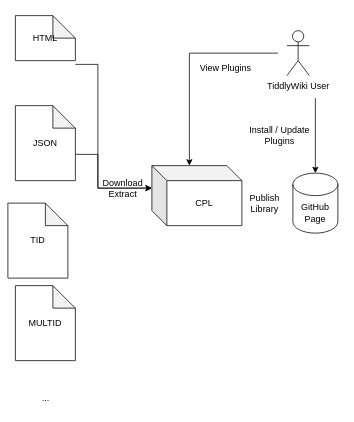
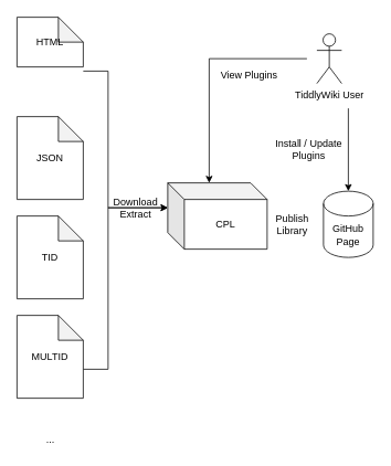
- <mxCell id="4" style="edgeStyle=orthogonalEdgeStyle;rounded=0;orthogonalLoop=1;jettySize=auto;html=1;exitX=0;exitY=0;exitDx=80;exitDy=65;exitPerimeter=0;entryX=0;entryY=0;entryDx=0;entryDy=30;entryPerimeter=0;" edge="1" parent="1" source="5" target="12"><mxGeometry relative="1" as="geometry"><Array as="points"><mxPoint x="130" y="205" /><mxPoint x="130" y="250" /></Array></mxGeometry></mxCell>
- <mxCell id="6" value="TID" style="shape=note;whiteSpace=wrap;html=1;backgroundOutline=1;darkOpacity=0.05;" vertex="1" parent="1"><mxGeometry x="10" y="270" width="80" height="100" as="geometry" /></mxCell>
+ <mxCell id="6" value="TID" style="shape=note;whiteSpace=wrap;html=1;backgroundOutline=1;darkOpacity=0.05;" vertex="1" parent="1"><mxGeometry x="20" y="260" width="80" height="100" as="geometry" /></mxCell>
+ <mxCell id="8" style="edgeStyle=orthogonalEdgeStyle;rounded=0;orthogonalLoop=1;jettySize=auto;html=1;exitX=0;exitY=0;exitDx=80;exitDy=65;exitPerimeter=0;entryX=0;entryY=0;entryDx=0;entryDy=30;entryPerimeter=0;" edge="1" parent="1" source="9" target="12"><mxGeometry relative="1" as="geometry"><Array as="points"><mxPoint x="130" y="445" /><mxPoint x="130" y="250" /></Array></mxGeometry></mxCell>
